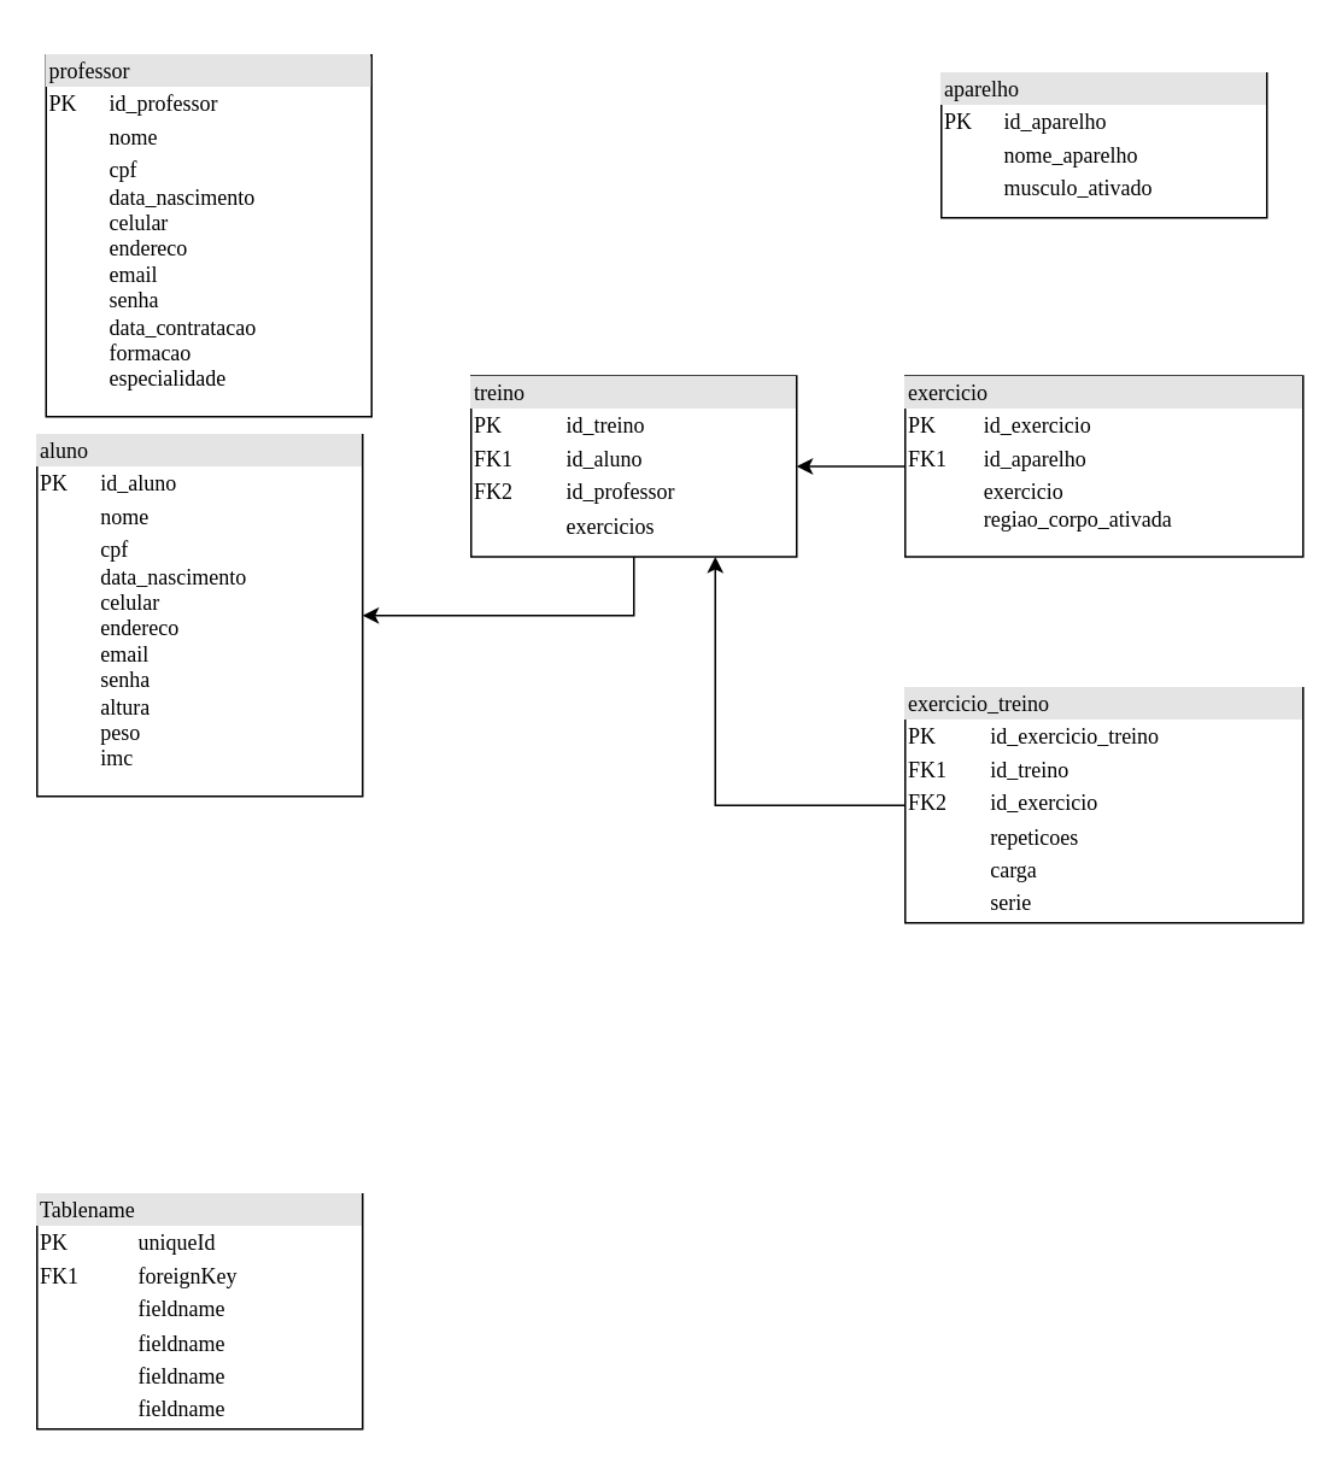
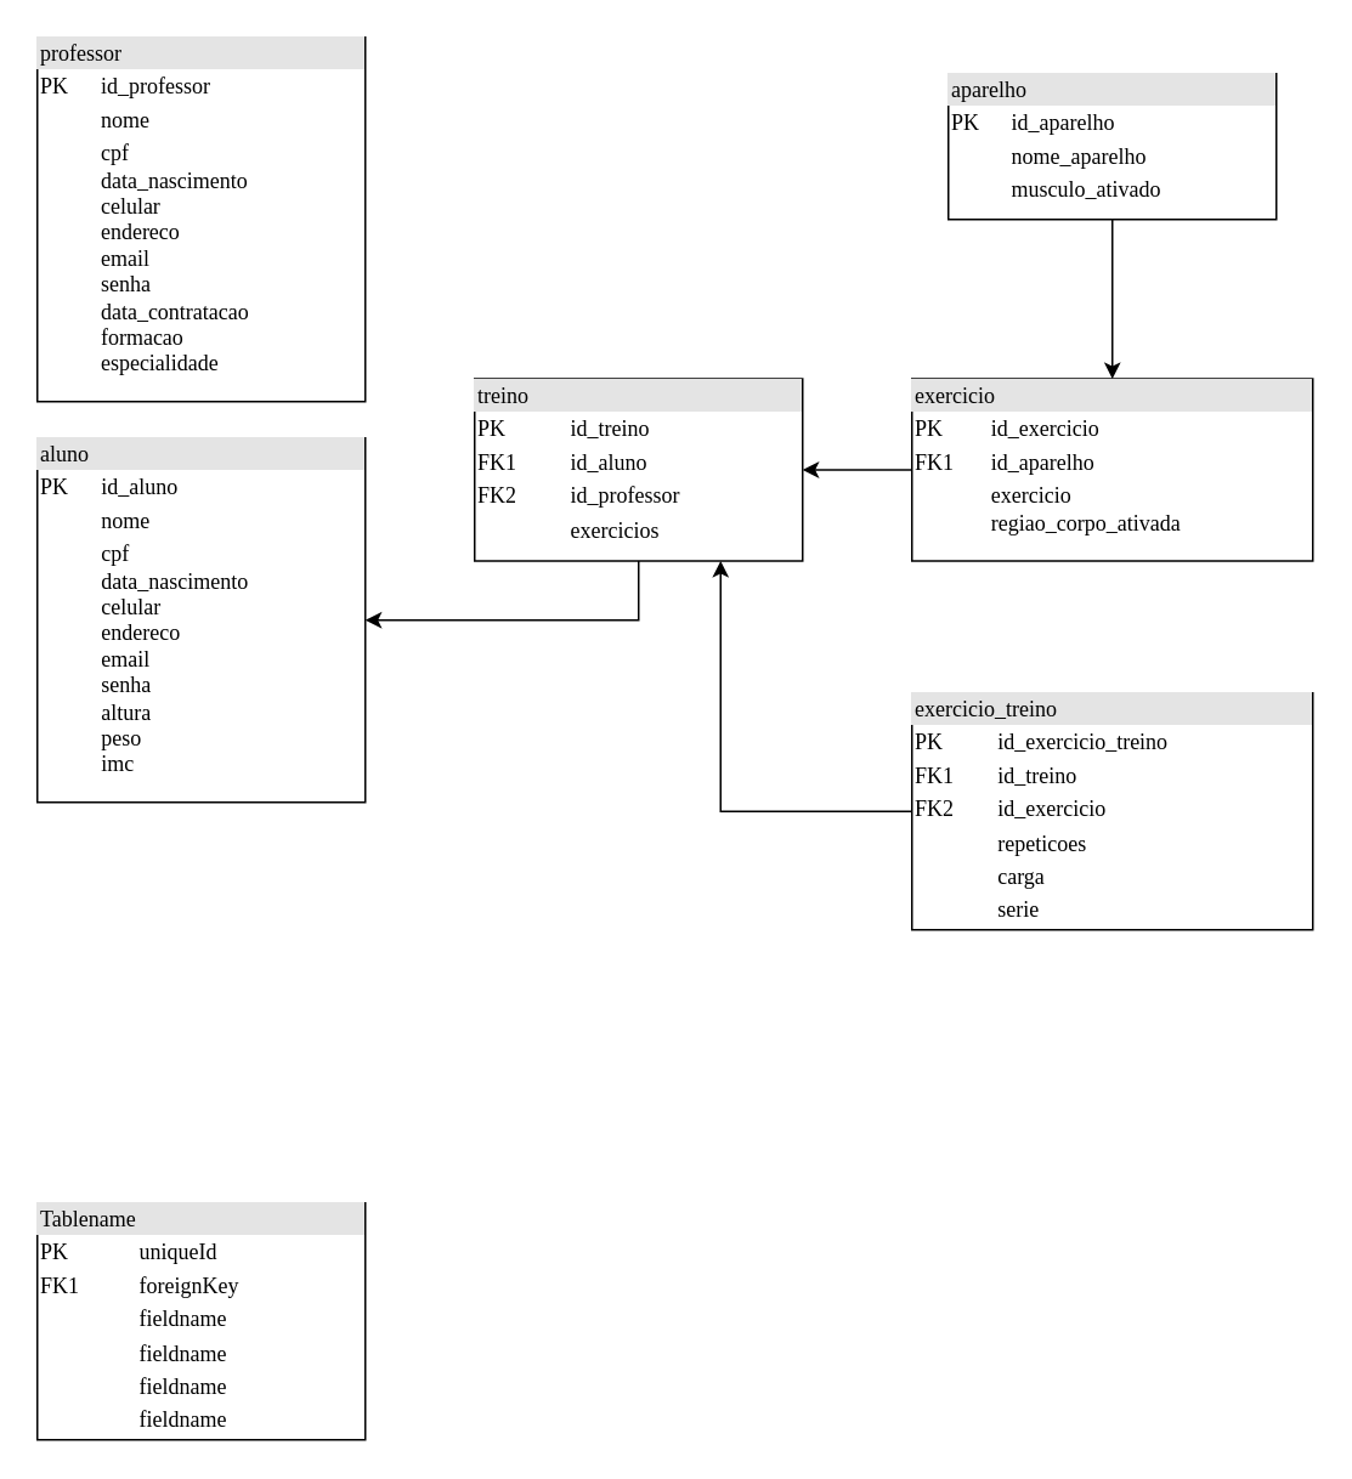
- <mxCell id="2" value="&lt;div style=&quot;box-sizing:border-box;width:100%;background:#e4e4e4;padding:2px;&quot;&gt;professor&lt;/div&gt;&lt;table style=&quot;width:100%;font-size:1em;&quot; cellpadding=&quot;2&quot; cellspacing=&quot;0&quot;&gt;&lt;tbody&gt;&lt;tr&gt;&lt;td&gt;PK&lt;/td&gt;&lt;td&gt;id_professor&lt;br&gt;&lt;/td&gt;&lt;/tr&gt;&lt;tr&gt;&lt;td&gt;&lt;/td&gt;&lt;td&gt;nome&lt;/td&gt;&lt;/tr&gt;&lt;tr&gt;&lt;td&gt;&lt;/td&gt;&lt;td&gt;cpf&lt;br&gt;data_nascimento&lt;br&gt;celular&lt;br&gt;endereco&lt;br&gt;email&lt;br&gt;senha&lt;br&gt;data_contratacao&lt;br&gt;formacao&lt;br&gt;especialidade&lt;br&gt;&lt;/td&gt;&lt;/tr&gt;&lt;/tbody&gt;&lt;/table&gt;" style="verticalAlign=top;align=left;overflow=fill;html=1;rounded=0;shadow=0;comic=0;labelBackgroundColor=none;strokeWidth=1;fontFamily=Verdana;fontSize=12" parent="1" vertex="1"><mxGeometry x="25" y="30" width="180" height="200" as="geometry" /></mxCell>
+ <mxCell id="2" value="&lt;div style=&quot;box-sizing:border-box;width:100%;background:#e4e4e4;padding:2px;&quot;&gt;professor&lt;/div&gt;&lt;table style=&quot;width:100%;font-size:1em;&quot; cellpadding=&quot;2&quot; cellspacing=&quot;0&quot;&gt;&lt;tbody&gt;&lt;tr&gt;&lt;td&gt;PK&lt;/td&gt;&lt;td&gt;id_professor&lt;br&gt;&lt;/td&gt;&lt;/tr&gt;&lt;tr&gt;&lt;td&gt;&lt;/td&gt;&lt;td&gt;nome&lt;/td&gt;&lt;/tr&gt;&lt;tr&gt;&lt;td&gt;&lt;/td&gt;&lt;td&gt;cpf&lt;br&gt;data_nascimento&lt;br&gt;celular&lt;br&gt;endereco&lt;br&gt;email&lt;br&gt;senha&lt;br&gt;data_contratacao&lt;br&gt;formacao&lt;br&gt;especialidade&lt;br&gt;&lt;/td&gt;&lt;/tr&gt;&lt;/tbody&gt;&lt;/table&gt;" style="verticalAlign=top;align=left;overflow=fill;html=1;rounded=0;shadow=0;comic=0;labelBackgroundColor=none;strokeWidth=1;fontFamily=Verdana;fontSize=12" parent="1" vertex="1"><mxGeometry x="20" y="20" width="180" height="200" as="geometry" /></mxCell>
+ <mxCell id="5" style="edgeStyle=orthogonalEdgeStyle;rounded=0;orthogonalLoop=1;jettySize=auto;html=1;entryX=0.5;entryY=0;entryDx=0;entryDy=0;" edge="1" parent="1" source="6" target="8"><mxGeometry relative="1" as="geometry" /></mxCell>
